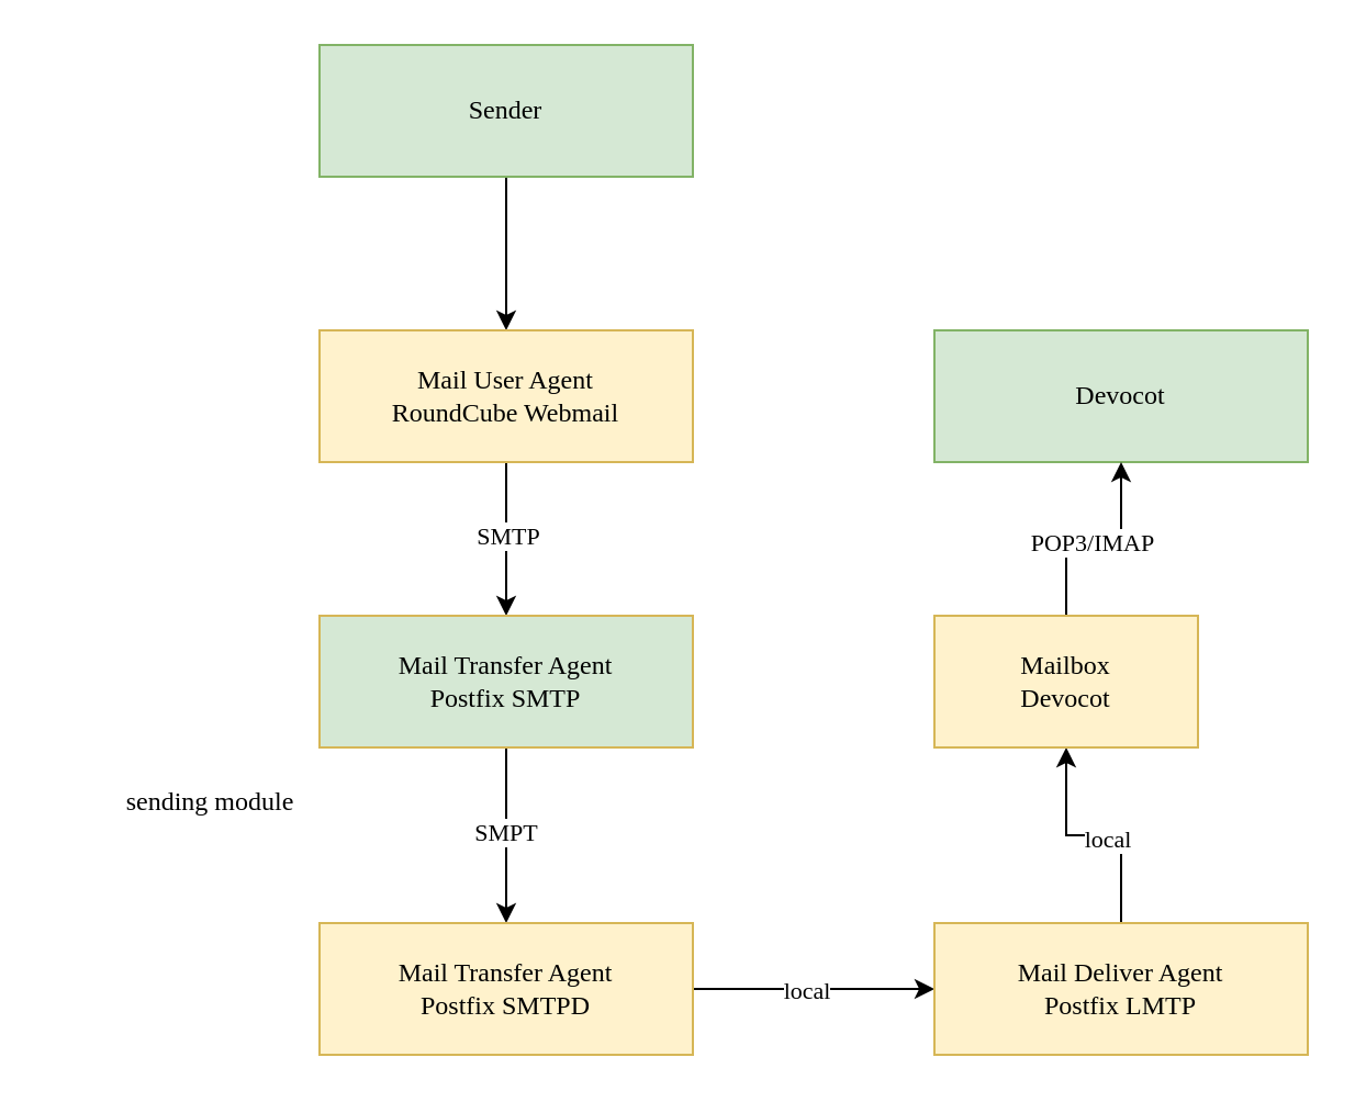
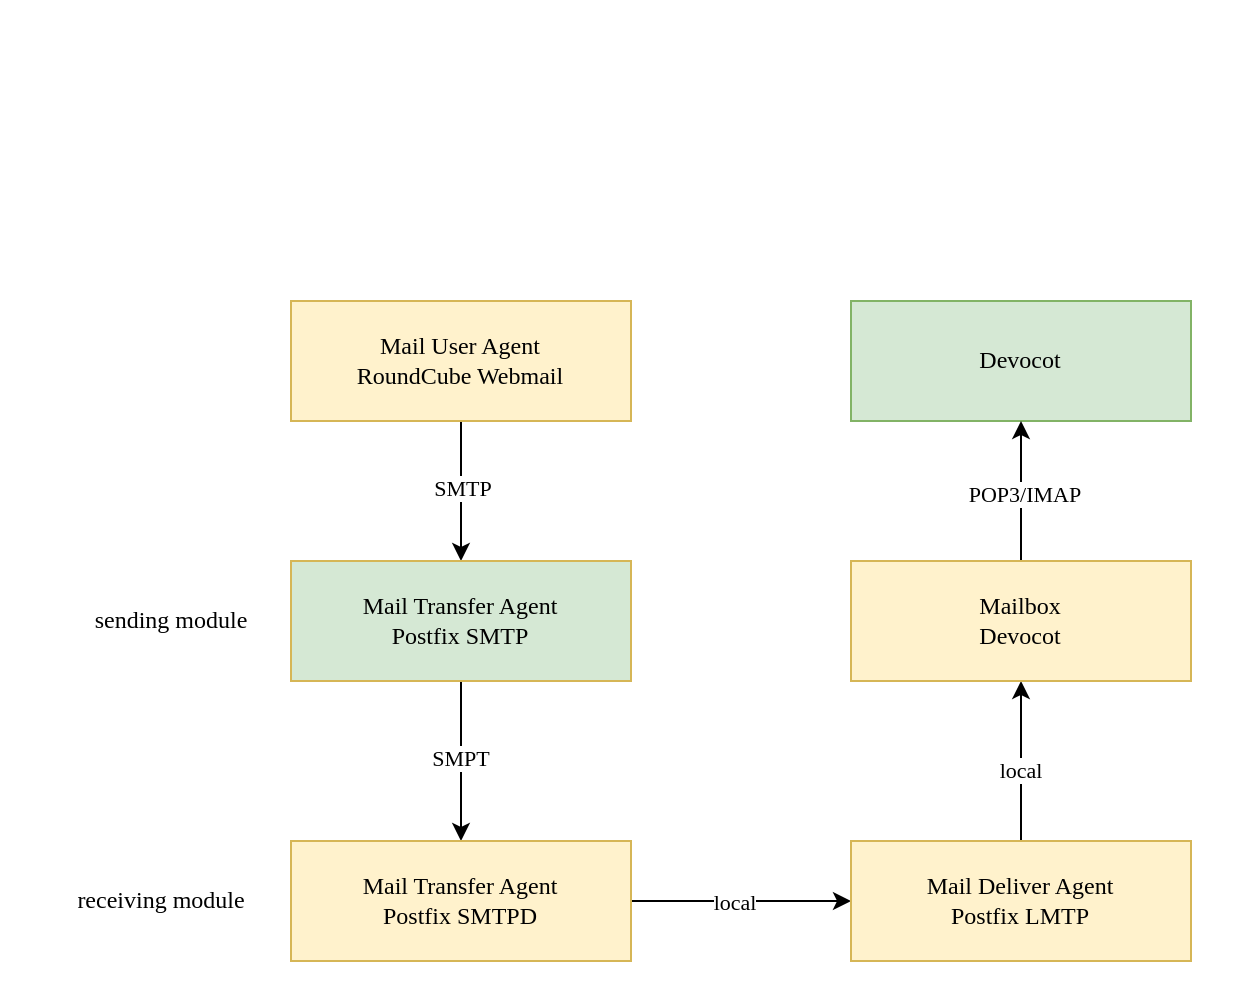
- <mxCell id="3" value="Sender" style="rounded=0;whiteSpace=wrap;html=1;fontFamily=Verdana;fillColor=#d5e8d4;strokeColor=#82b366;" vertex="1" parent="1"><mxGeometry x="145" y="20" width="170" height="60" as="geometry" /></mxCell>
- <mxCell id="2" style="edgeStyle=orthogonalEdgeStyle;rounded=0;orthogonalLoop=1;jettySize=auto;html=1;exitX=0.5;exitY=1;exitDx=0;exitDy=0;entryX=0.5;entryY=0;entryDx=0;entryDy=0;fontFamily=Verdana;" edge="1" parent="1" source="3" target="7"><mxGeometry relative="1" as="geometry" /></mxCell>
- <mxCell id="19" value="Mailbox&lt;br&gt;Devocot" style="rounded=0;whiteSpace=wrap;html=1;fontFamily=Verdana;fillColor=#fff2cc;strokeColor=#d6b656;" vertex="1" parent="1"><mxGeometry x="425" y="280" width="120" height="60" as="geometry" /></mxCell>
+ <mxCell id="19" value="Mailbox&lt;br&gt;Devocot" style="rounded=0;whiteSpace=wrap;html=1;fontFamily=Verdana;fillColor=#fff2cc;strokeColor=#d6b656;" vertex="1" parent="1"><mxGeometry x="425" y="280" width="170" height="60" as="geometry" /></mxCell>
- <mxCell id="20" value="sending module" style="text;html=1;align=center;verticalAlign=middle;resizable=0;points=[];autosize=1;fontFamily=Verdana;" vertex="1" parent="1"><mxGeometry x="40" y="355" width="110" height="20" as="geometry" /></mxCell>
+ <mxCell id="20" value="sending module" style="text;html=1;align=center;verticalAlign=middle;resizable=0;points=[];autosize=1;fontFamily=Verdana;" vertex="1" parent="1"><mxGeometry x="30" y="300" width="110" height="20" as="geometry" /></mxCell>
+ <mxCell id="21" value="receiving module" style="text;html=1;align=center;verticalAlign=middle;resizable=0;points=[];autosize=1;fontFamily=Verdana;" vertex="1" parent="1"><mxGeometry x="20" y="440" width="120" height="20" as="geometry" /></mxCell>
